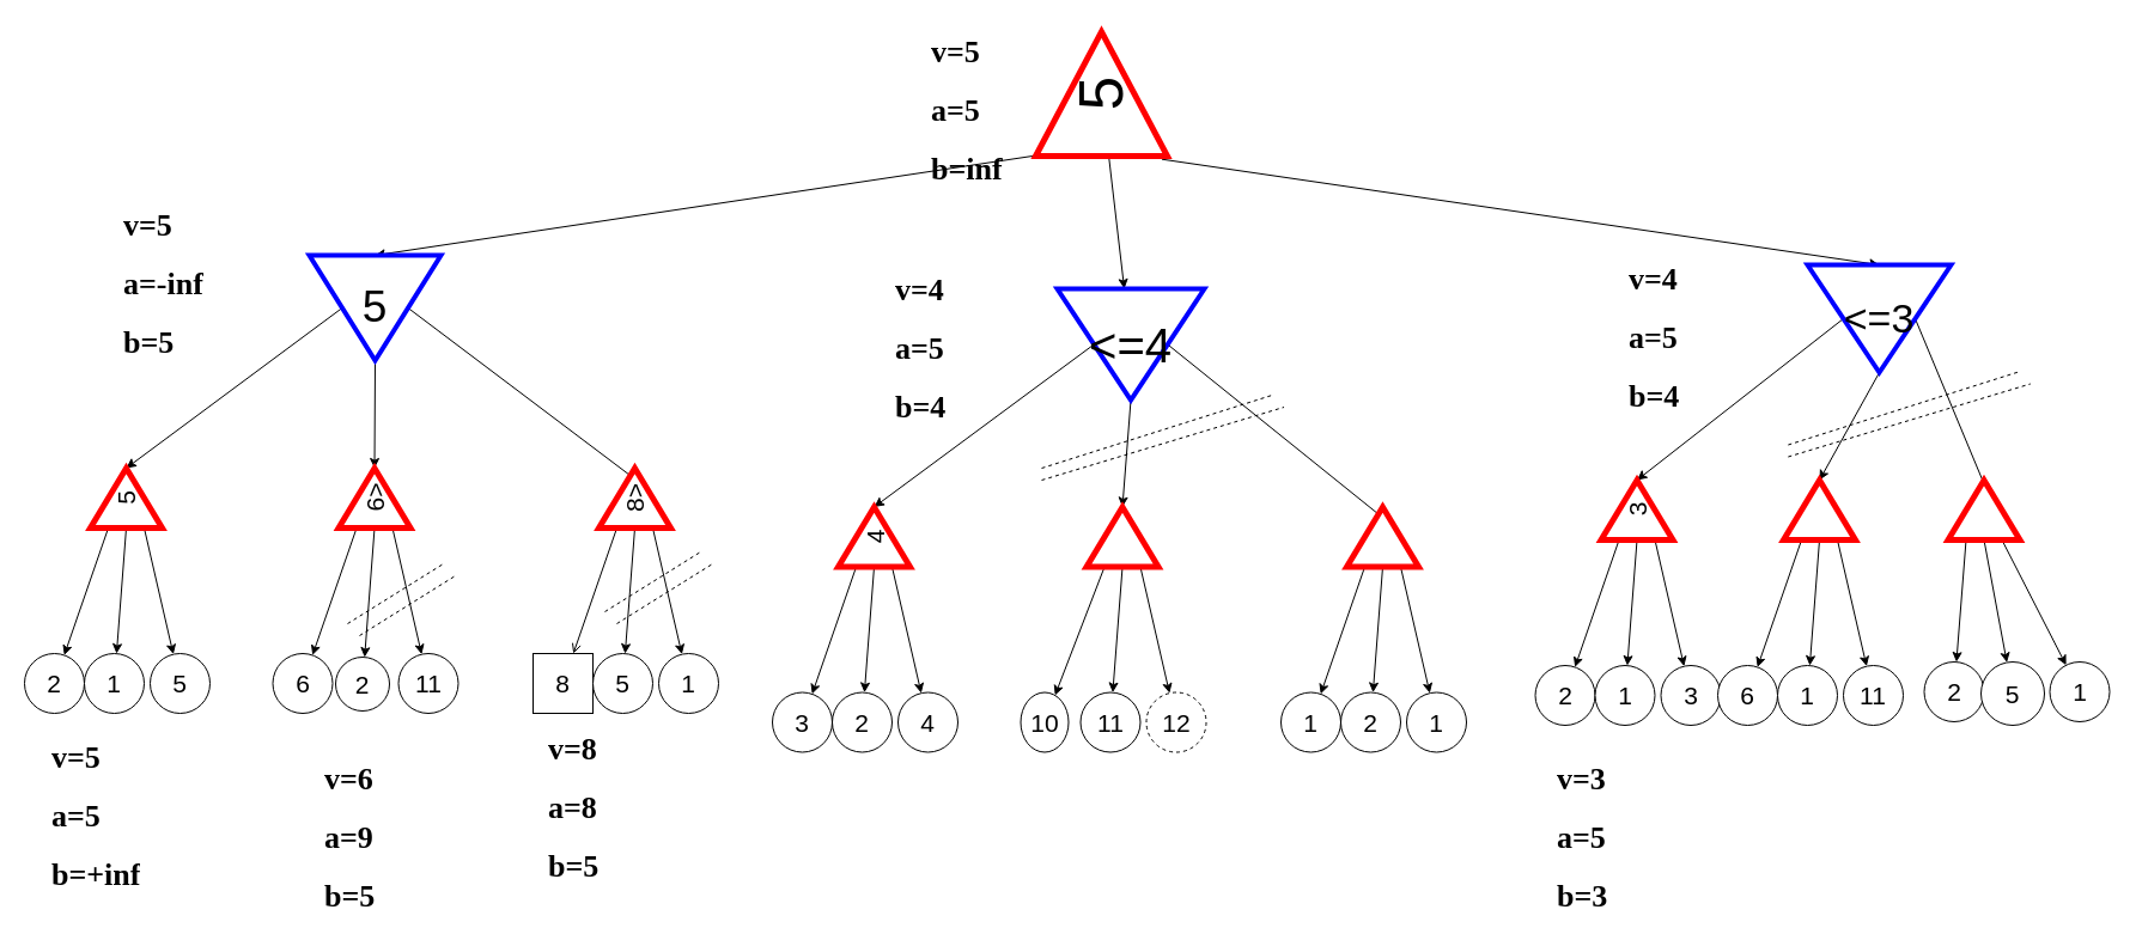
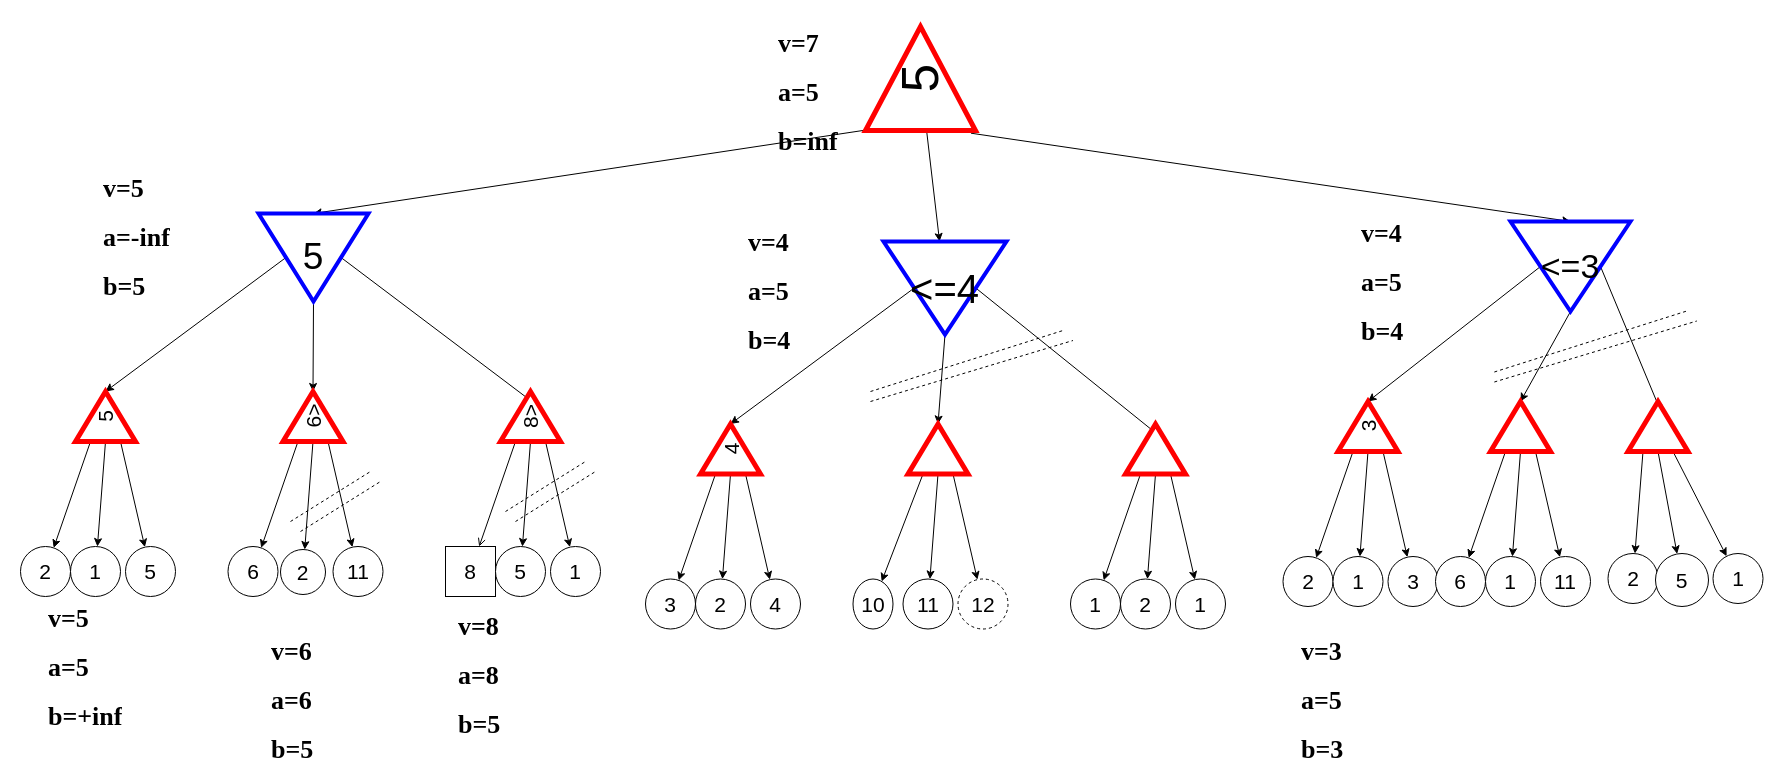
- <mxCell id="85" value="&lt;h1 style=&quot;font-size: 26px;&quot;&gt;v=5&lt;/h1&gt;&lt;h1 style=&quot;font-size: 26px;&quot;&gt;a=5&lt;/h1&gt;&lt;h1 style=&quot;font-size: 26px;&quot;&gt;b=inf&lt;/h1&gt;&lt;br style=&quot;font-size: 26px;&quot;&gt;&lt;div style=&quot;font-size: 26px;&quot;&gt;&lt;span style=&quot;font-size: 26px; font-weight: 400;&quot;&gt;&lt;br style=&quot;font-size: 26px;&quot;&gt;&lt;/span&gt;&lt;/div&gt;" style="text;html=1;strokeColor=none;fillColor=none;spacing=3;spacingTop=-18;whiteSpace=wrap;overflow=hidden;rounded=0;fontSize=26;align=left;fontFamily=Verdana;" vertex="1" parent="1"><mxGeometry x="775" y="20.5" width="100" height="130" as="geometry" /></mxCell>
+ <mxCell id="85" value="&lt;h1 style=&quot;font-size: 26px;&quot;&gt;v=7&lt;/h1&gt;&lt;h1 style=&quot;font-size: 26px;&quot;&gt;a=5&lt;/h1&gt;&lt;h1 style=&quot;font-size: 26px;&quot;&gt;b=inf&lt;/h1&gt;&lt;br style=&quot;font-size: 26px;&quot;&gt;&lt;div style=&quot;font-size: 26px;&quot;&gt;&lt;span style=&quot;font-size: 26px; font-weight: 400;&quot;&gt;&lt;br style=&quot;font-size: 26px;&quot;&gt;&lt;/span&gt;&lt;/div&gt;" style="text;html=1;strokeColor=none;fillColor=none;spacing=3;spacingTop=-18;whiteSpace=wrap;overflow=hidden;rounded=0;fontSize=26;align=left;fontFamily=Verdana;" vertex="1" parent="1"><mxGeometry x="775" y="20.5" width="100" height="130" as="geometry" /></mxCell>
- <mxCell id="77" value="&lt;h1 style=&quot;font-size: 26px;&quot;&gt;v=6&lt;/h1&gt;&lt;h1 style=&quot;font-size: 26px;&quot;&gt;a=9&lt;/h1&gt;&lt;h1 style=&quot;font-size: 26px;&quot;&gt;b=5&lt;/h1&gt;&lt;br style=&quot;font-size: 26px;&quot;&gt;&lt;div style=&quot;font-size: 26px;&quot;&gt;&lt;span style=&quot;font-size: 26px; font-weight: 400;&quot;&gt;&lt;br style=&quot;font-size: 26px;&quot;&gt;&lt;/span&gt;&lt;/div&gt;" style="text;html=1;strokeColor=none;fillColor=none;spacing=3;spacingTop=-18;whiteSpace=wrap;overflow=hidden;rounded=0;fontSize=26;align=left;fontFamily=Verdana;" vertex="1" parent="1"><mxGeometry x="267.5" y="628.5" width="100" height="130" as="geometry" /></mxCell>
+ <mxCell id="77" value="&lt;h1 style=&quot;font-size: 26px;&quot;&gt;v=6&lt;/h1&gt;&lt;h1 style=&quot;font-size: 26px;&quot;&gt;a=6&lt;/h1&gt;&lt;h1 style=&quot;font-size: 26px;&quot;&gt;b=5&lt;/h1&gt;&lt;br style=&quot;font-size: 26px;&quot;&gt;&lt;div style=&quot;font-size: 26px;&quot;&gt;&lt;span style=&quot;font-size: 26px; font-weight: 400;&quot;&gt;&lt;br style=&quot;font-size: 26px;&quot;&gt;&lt;/span&gt;&lt;/div&gt;" style="text;html=1;strokeColor=none;fillColor=none;spacing=3;spacingTop=-18;whiteSpace=wrap;overflow=hidden;rounded=0;fontSize=26;align=left;fontFamily=Verdana;" vertex="1" parent="1"><mxGeometry x="267.5" y="628.5" width="100" height="130" as="geometry" /></mxCell>
- <mxCell id="76" value="&lt;h1 style=&quot;font-size: 26px;&quot;&gt;v=5&lt;/h1&gt;&lt;h1 style=&quot;font-size: 26px;&quot;&gt;a=5&lt;/h1&gt;&lt;h1 style=&quot;font-size: 26px;&quot;&gt;b=+inf&lt;/h1&gt;&lt;br style=&quot;font-size: 26px;&quot;&gt;&lt;div style=&quot;font-size: 26px;&quot;&gt;&lt;span style=&quot;font-size: 26px; font-weight: 400;&quot;&gt;&lt;br style=&quot;font-size: 26px;&quot;&gt;&lt;/span&gt;&lt;/div&gt;" style="text;html=1;strokeColor=none;fillColor=none;spacing=3;spacingTop=-18;whiteSpace=wrap;overflow=hidden;rounded=0;fontSize=26;align=left;fontFamily=Verdana;" vertex="1" parent="1"><mxGeometry x="40" y="611" width="125" height="155" as="geometry" /></mxCell>
+ <mxCell id="76" value="&lt;h1 style=&quot;font-size: 26px;&quot;&gt;v=5&lt;/h1&gt;&lt;h1 style=&quot;font-size: 26px;&quot;&gt;a=5&lt;/h1&gt;&lt;h1 style=&quot;font-size: 26px;&quot;&gt;b=+inf&lt;/h1&gt;&lt;br style=&quot;font-size: 26px;&quot;&gt;&lt;div style=&quot;font-size: 26px;&quot;&gt;&lt;span style=&quot;font-size: 26px; font-weight: 400;&quot;&gt;&lt;br style=&quot;font-size: 26px;&quot;&gt;&lt;/span&gt;&lt;/div&gt;" style="text;html=1;strokeColor=none;fillColor=none;spacing=3;spacingTop=-18;whiteSpace=wrap;overflow=hidden;rounded=0;fontSize=26;align=left;fontFamily=Verdana;" vertex="1" parent="1"><mxGeometry x="45" y="596" width="125" height="155" as="geometry" /></mxCell>
